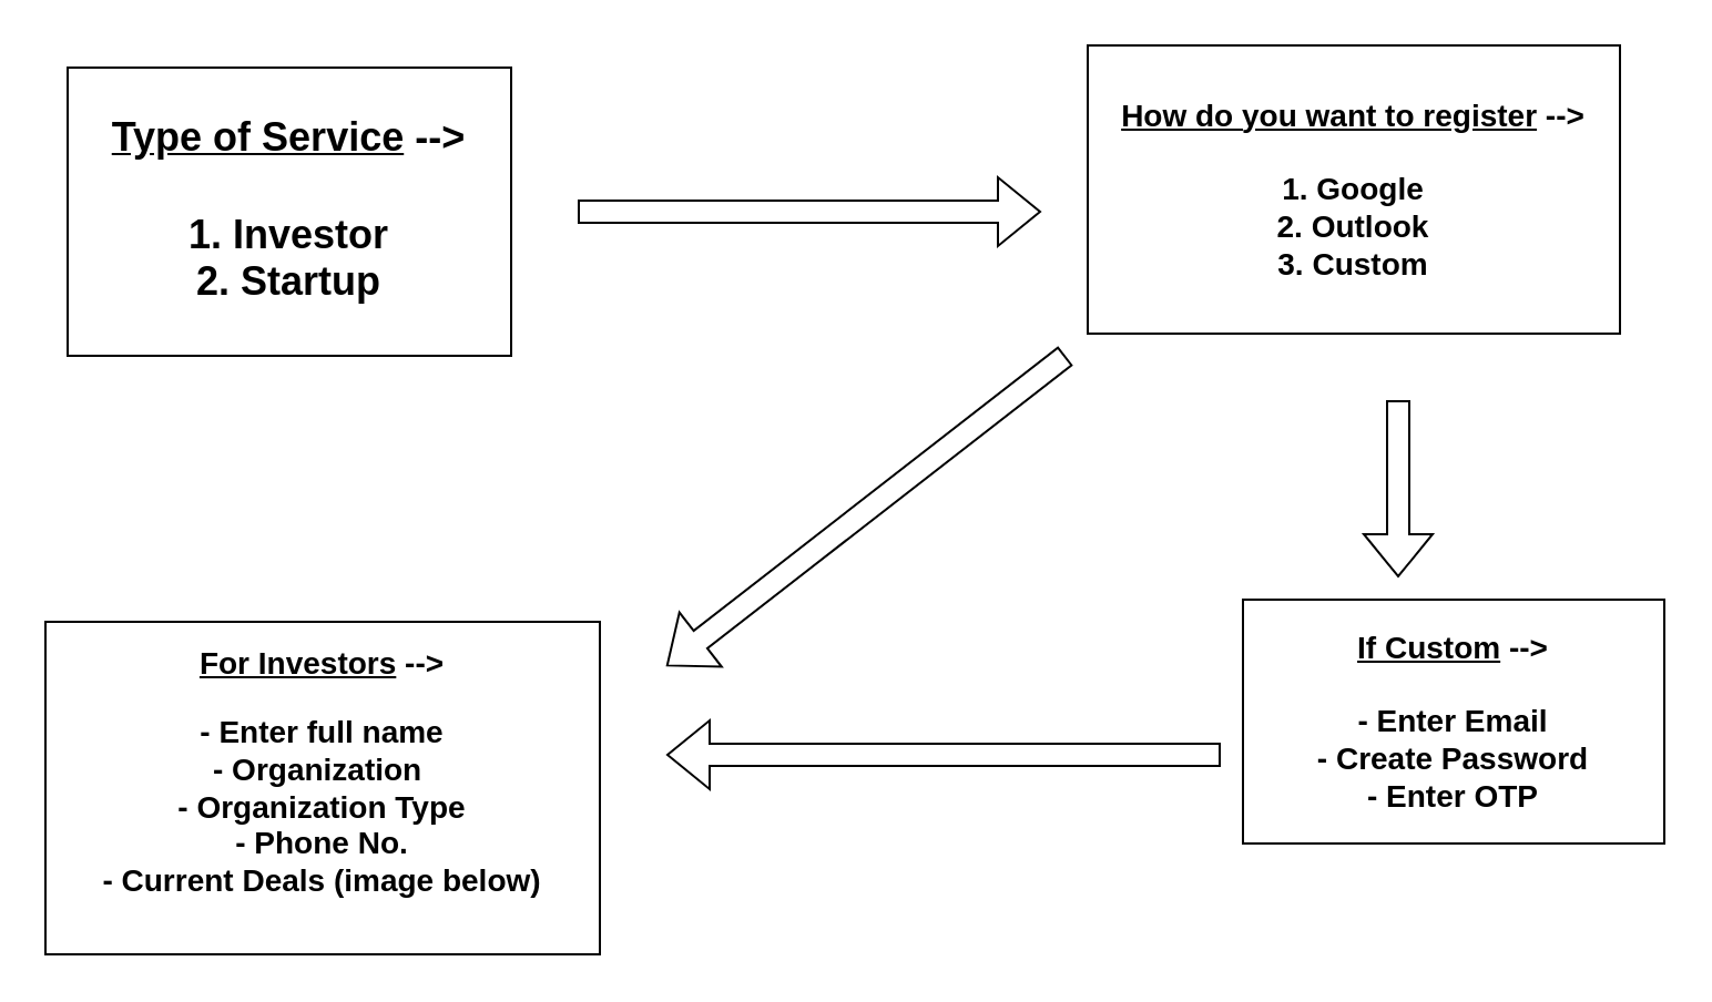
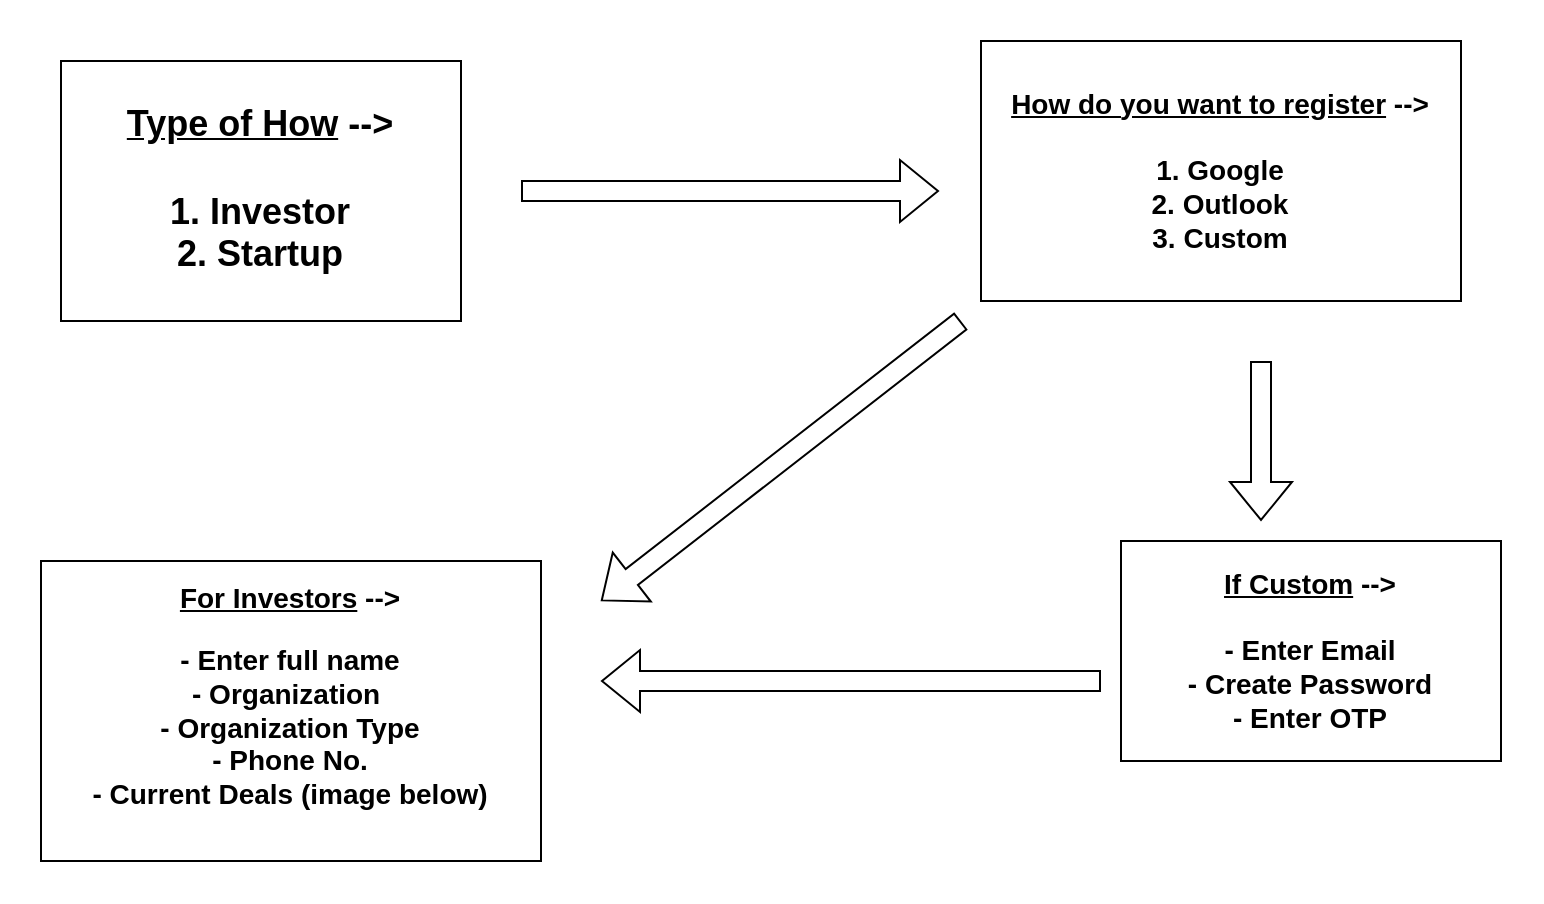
- <mxCell id="2" value="&lt;b&gt;&lt;font style=&quot;font-size: 18px;&quot;&gt;&lt;u&gt;Type of Service&lt;/u&gt; --&amp;gt;&lt;br&gt;&lt;br&gt;1. Investor&lt;br&gt;2. Startup&lt;/font&gt;&lt;/b&gt;" style="rounded=0;whiteSpace=wrap;html=1;" vertex="1" parent="1"><mxGeometry x="30" y="30" width="200" height="130" as="geometry" /></mxCell>
+ <mxCell id="2" value="&lt;b&gt;&lt;font style=&quot;font-size: 18px;&quot;&gt;&lt;u&gt;Type of How&lt;/u&gt; --&amp;gt;&lt;br&gt;&lt;br&gt;1. Investor&lt;br&gt;2. Startup&lt;/font&gt;&lt;/b&gt;" style="rounded=0;whiteSpace=wrap;html=1;" vertex="1" parent="1"><mxGeometry x="30" y="30" width="200" height="130" as="geometry" /></mxCell>
